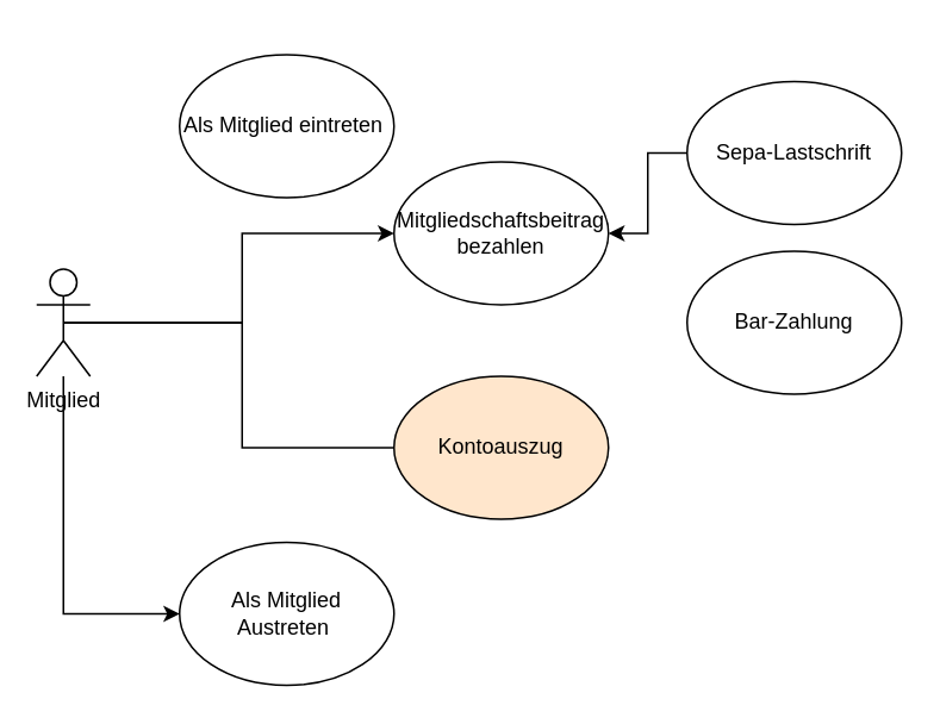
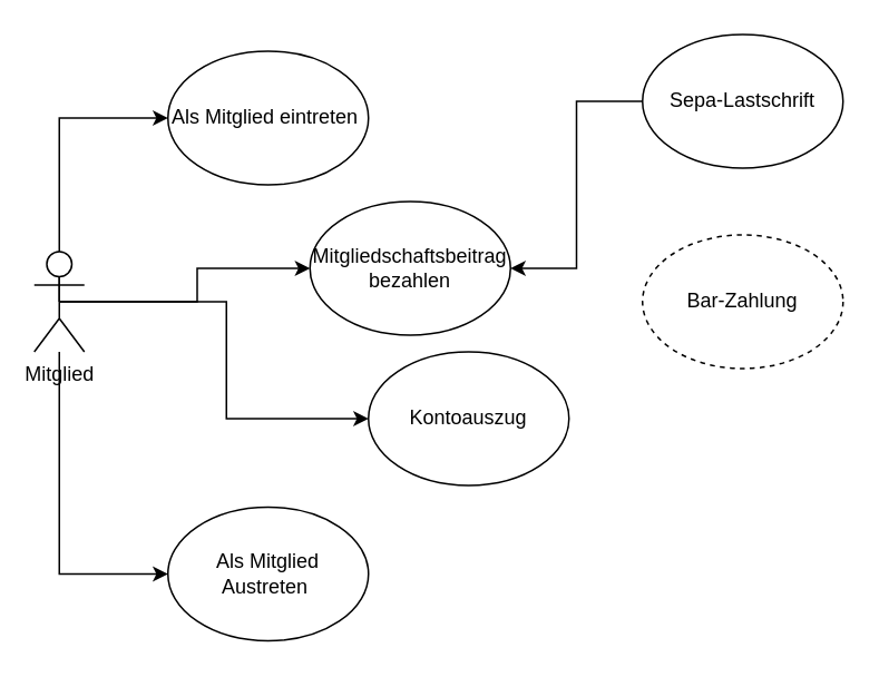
+ <mxCell id="2" style="edgeStyle=orthogonalEdgeStyle;rounded=0;orthogonalLoop=1;jettySize=auto;html=1;exitX=0.5;exitY=0.5;exitDx=0;exitDy=0;exitPerimeter=0;entryX=0;entryY=0.5;entryDx=0;entryDy=0;" parent="1" source="6" target="7" edge="1"><mxGeometry relative="1" as="geometry"><Array as="points"><mxPoint x="35" y="70" /></Array></mxGeometry></mxCell>
- <mxCell id="11" value="Sepa-Lastschrift" style="ellipse;whiteSpace=wrap;html=1;" parent="1" vertex="1"><mxGeometry x="384" y="45" width="120" height="80" as="geometry" /></mxCell>
+ <mxCell id="11" value="Sepa-Lastschrift" style="ellipse;whiteSpace=wrap;html=1;" parent="1" vertex="1"><mxGeometry x="384" y="20" width="120" height="80" as="geometry" /></mxCell>
- <mxCell id="9" value="Mitgliedschaftsbeitrag bezahlen" style="ellipse;whiteSpace=wrap;html=1;" parent="1" vertex="1"><mxGeometry x="220" y="90" width="120" height="80" as="geometry" /></mxCell>
+ <mxCell id="9" value="Mitgliedschaftsbeitrag bezahlen" style="ellipse;whiteSpace=wrap;html=1;" parent="1" vertex="1"><mxGeometry x="185" y="120" width="120" height="80" as="geometry" /></mxCell>
- <mxCell id="12" value="Bar-Zahlung" style="ellipse;whiteSpace=wrap;html=1;" parent="1" vertex="1"><mxGeometry x="384" y="140" width="120" height="80" as="geometry" /></mxCell>
+ <mxCell id="12" value="Bar-Zahlung" style="ellipse;whiteSpace=wrap;html=1;dashed=1;" parent="1" vertex="1"><mxGeometry x="384" y="140" width="120" height="80" as="geometry" /></mxCell>
- <mxCell id="5" style="edgeStyle=orthogonalEdgeStyle;rounded=0;orthogonalLoop=1;jettySize=auto;html=1;exitX=0.5;exitY=0.5;exitDx=0;exitDy=0;exitPerimeter=0;entryX=0;entryY=0.5;entryDx=0;entryDy=0;endArrow=none;" parent="1" source="6" target="13" edge="1"><mxGeometry relative="1" as="geometry" /></mxCell>
+ <mxCell id="5" style="edgeStyle=orthogonalEdgeStyle;rounded=0;orthogonalLoop=1;jettySize=auto;html=1;exitX=0.5;exitY=0.5;exitDx=0;exitDy=0;exitPerimeter=0;entryX=0;entryY=0.5;entryDx=0;entryDy=0;" parent="1" source="6" target="13" edge="1"><mxGeometry relative="1" as="geometry" /></mxCell>
- <mxCell id="13" value="Kontoauszug" style="ellipse;whiteSpace=wrap;html=1;fillColor=#ffe6cc;" parent="1" vertex="1"><mxGeometry x="220" y="210" width="120" height="80" as="geometry" /></mxCell>
+ <mxCell id="13" value="Kontoauszug" style="ellipse;whiteSpace=wrap;html=1;" parent="1" vertex="1"><mxGeometry x="220" y="210" width="120" height="80" as="geometry" /></mxCell>
